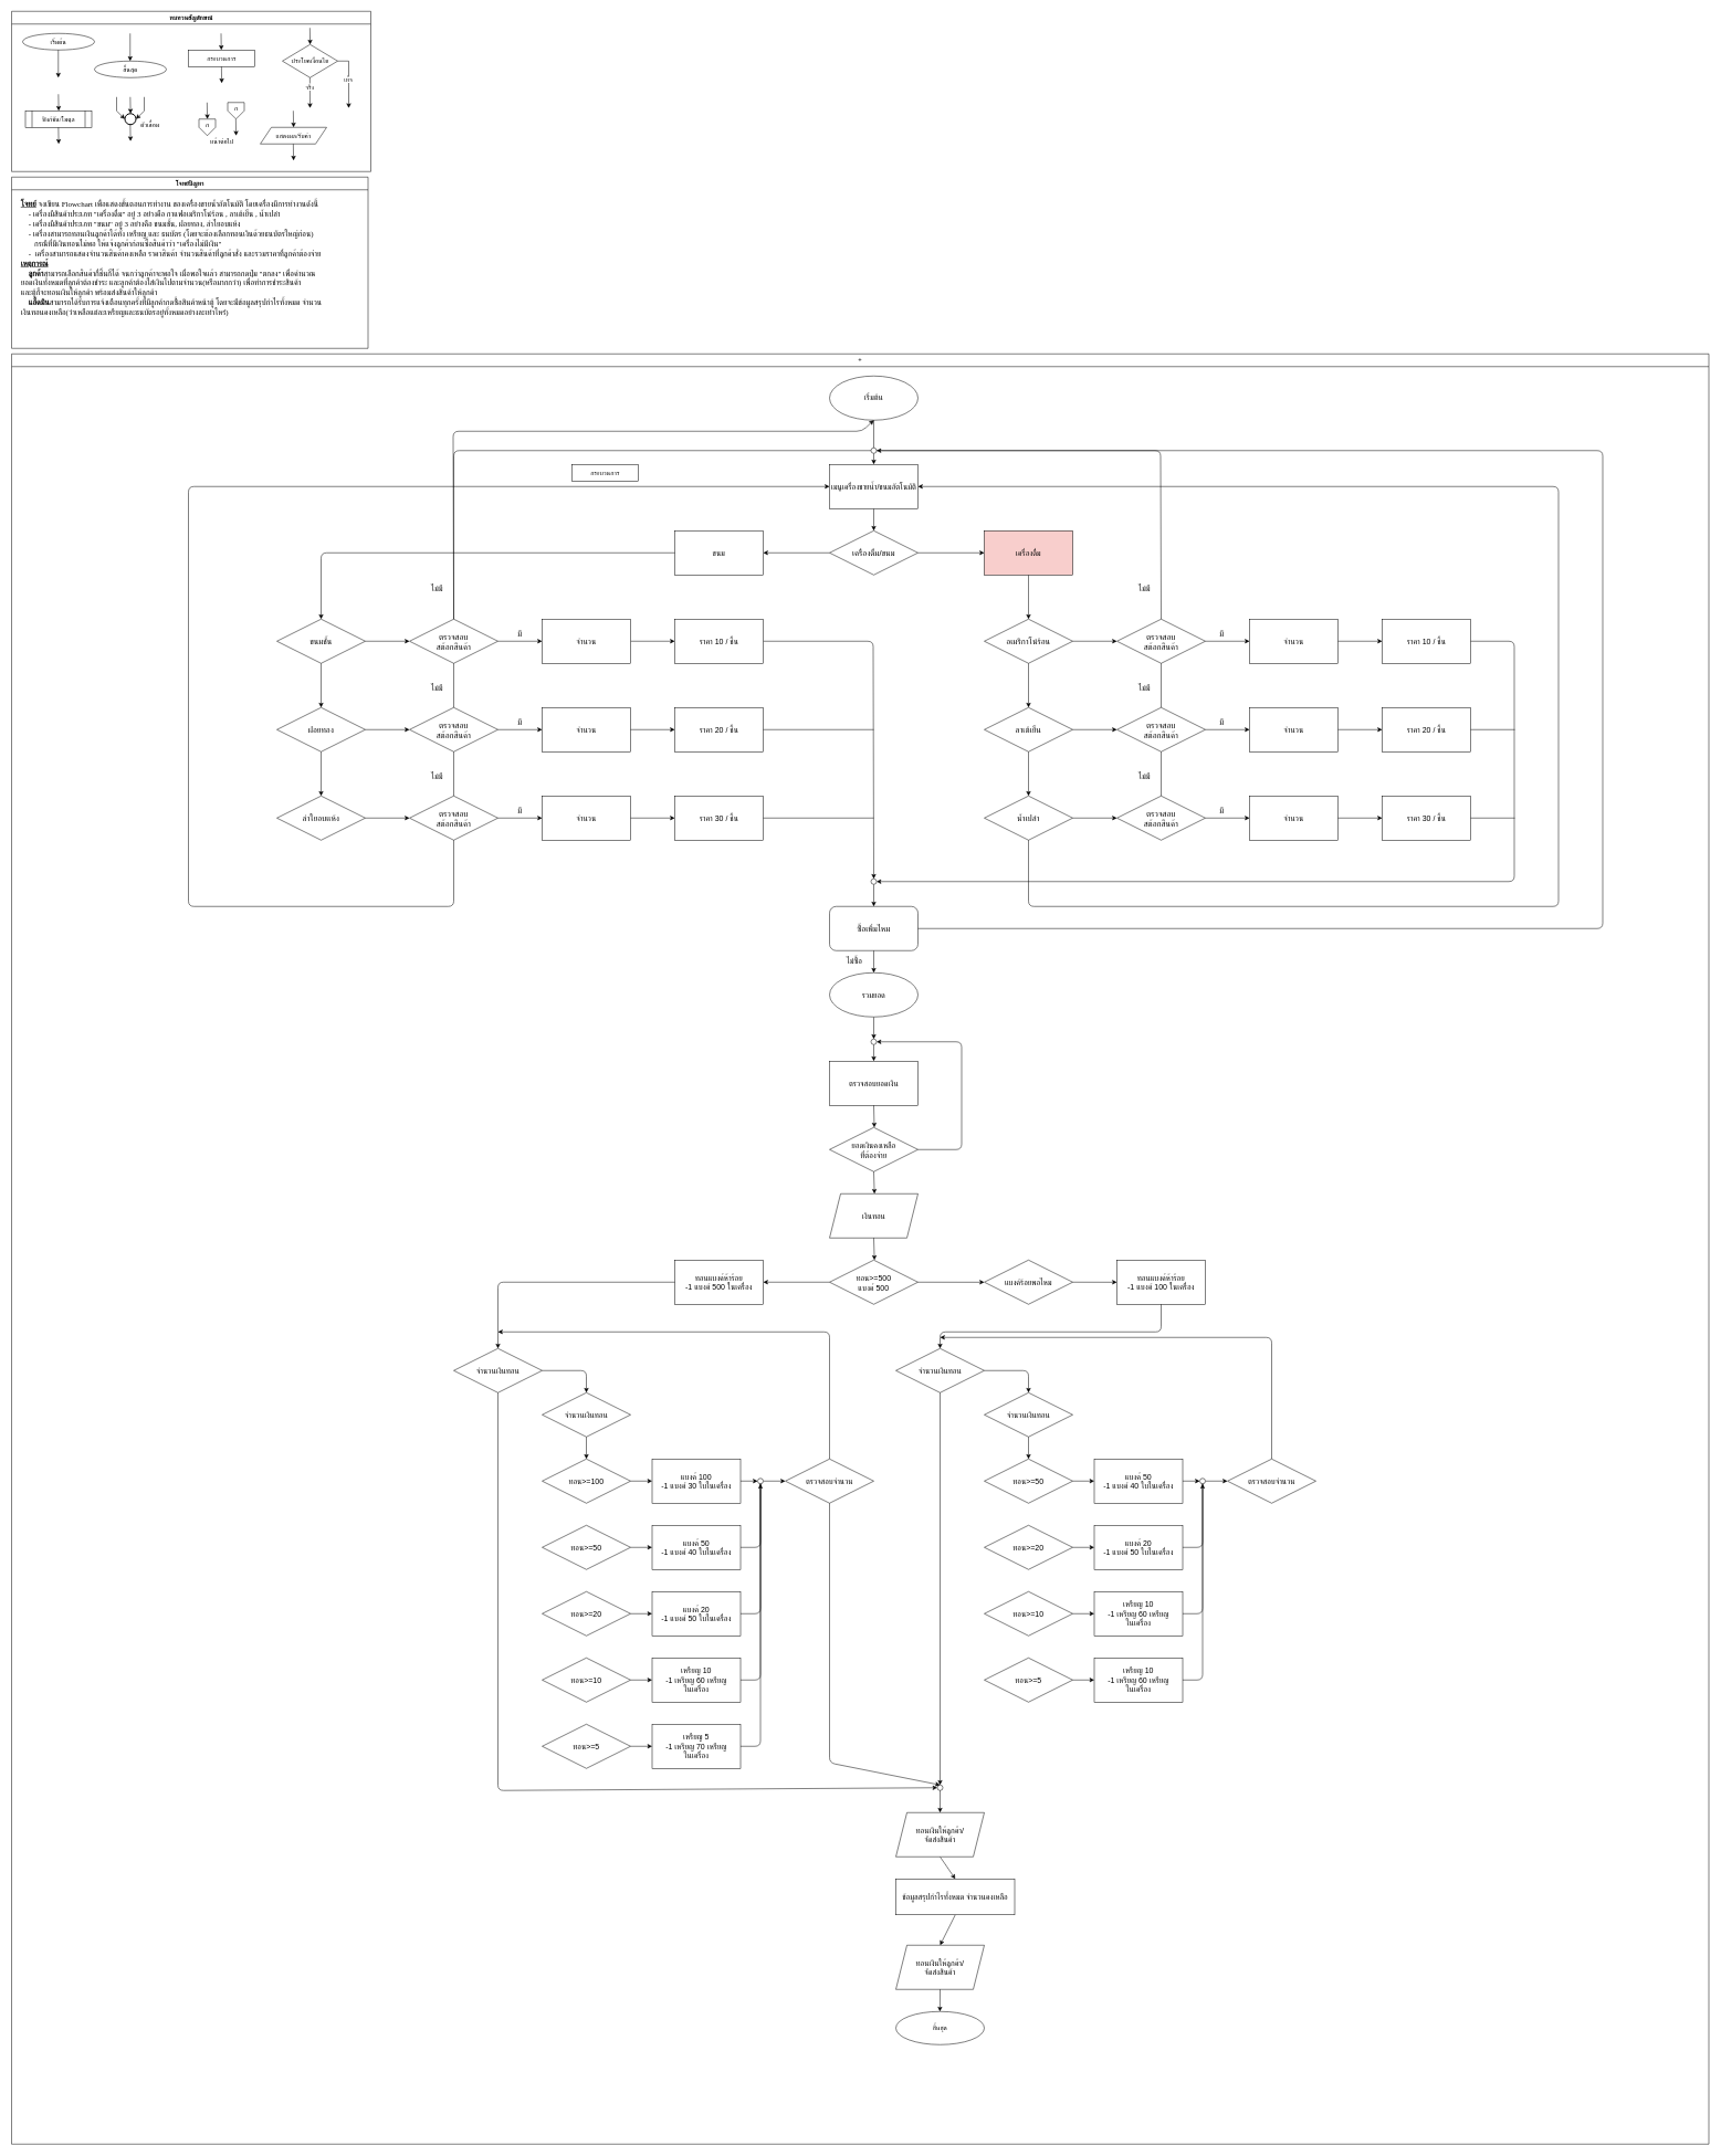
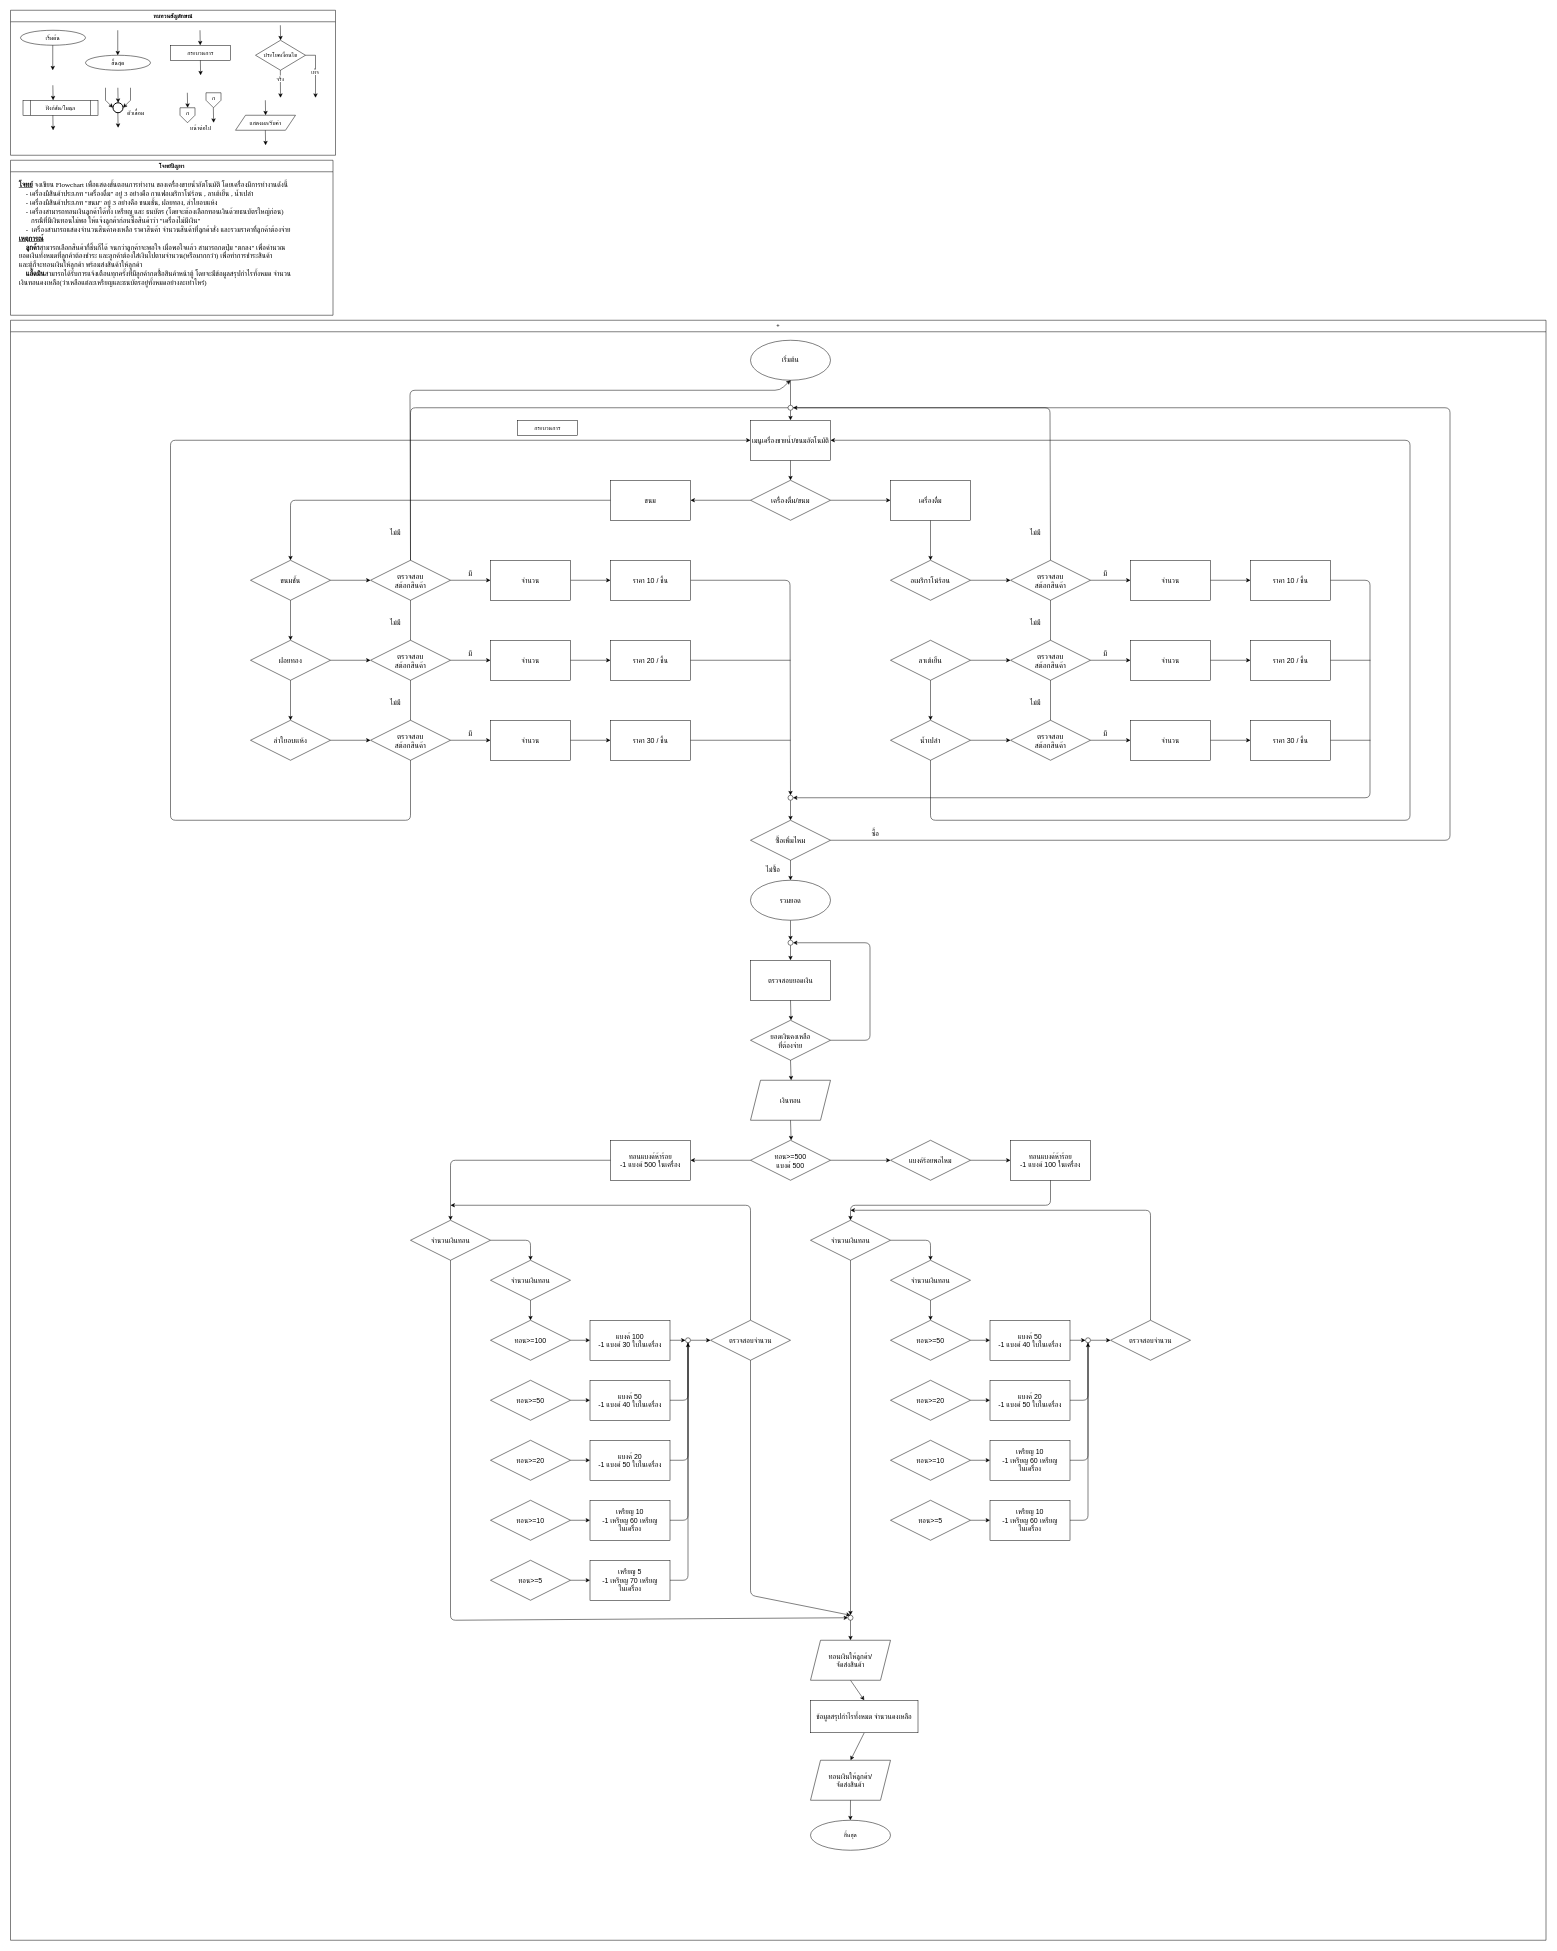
- <mxCell id="16" value="&lt;font data-font-src=&quot;https://fonts.googleapis.com/css?family=Sarabun&quot; face=&quot;Sarabun&quot;&gt;ฟังก์ชัน/โมดูล&lt;/font&gt;" style="shape=process;whiteSpace=wrap;html=1;backgroundOutline=1;" parent="2" vertex="1"><mxGeometry x="25" y="180" width="120" height="30" as="geometry" /></mxCell>
+ <mxCell id="16" value="&lt;font data-font-src=&quot;https://fonts.googleapis.com/css?family=Sarabun&quot; face=&quot;Sarabun&quot;&gt;ฟังก์ชัน/โมดูล&lt;/font&gt;" style="shape=process;whiteSpace=wrap;html=1;backgroundOutline=1;" parent="2" vertex="1"><mxGeometry x="25" y="180" width="150" height="30" as="geometry" /></mxCell>
- <mxCell id="45" value="เครื่องดื่ม" style="rounded=0;whiteSpace=wrap;html=1;fontSize=14;fillColor=#f8cecc;" parent="35" vertex="1"><mxGeometry x="1760" y="320" width="160" height="80" as="geometry" /></mxCell>
+ <mxCell id="45" value="เครื่องดื่ม" style="rounded=0;whiteSpace=wrap;html=1;fontSize=14;" parent="35" vertex="1"><mxGeometry x="1760" y="320" width="160" height="80" as="geometry" /></mxCell>
- <mxCell id="70" style="edgeStyle=none;html=1;exitX=0.5;exitY=1;exitDx=0;exitDy=0;entryX=0.5;entryY=0;entryDx=0;entryDy=0;fontSize=15;" parent="35" source="71" target="79" edge="1"><mxGeometry relative="1" as="geometry" /></mxCell>
+ <mxCell id="121" value="&lt;span style=&quot;font-size: 14px;&quot;&gt;ซื้อ&lt;/span&gt;" style="text;html=1;strokeColor=none;fillColor=none;align=center;verticalAlign=middle;whiteSpace=wrap;rounded=0;fontSize=15;" parent="35" vertex="1"><mxGeometry x="1700" y="1010" width="60" height="30" as="geometry" /></mxCell>
- <mxCell id="107" value="ซื้อเพิ่มไหม" style="whiteSpace=wrap;html=1;fontSize=15;rounded=1;" parent="35" vertex="1"><mxGeometry x="1480" y="1000" width="160" height="80" as="geometry" /></mxCell>
+ <mxCell id="107" value="ซื้อเพิ่มไหม" style="rhombus;whiteSpace=wrap;html=1;fontSize=15;" parent="35" vertex="1"><mxGeometry x="1480" y="1000" width="160" height="80" as="geometry" /></mxCell>
